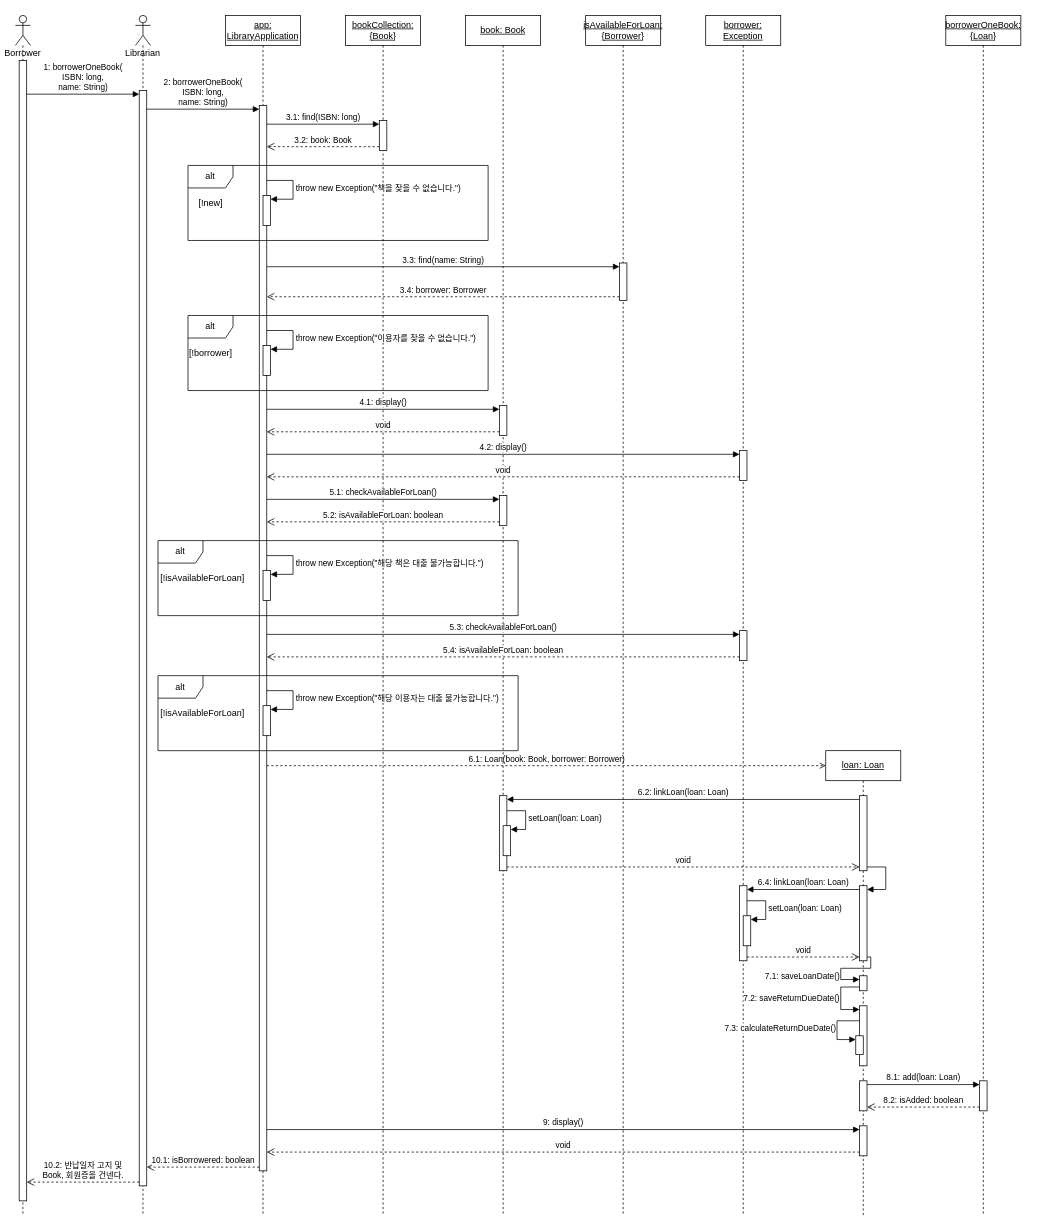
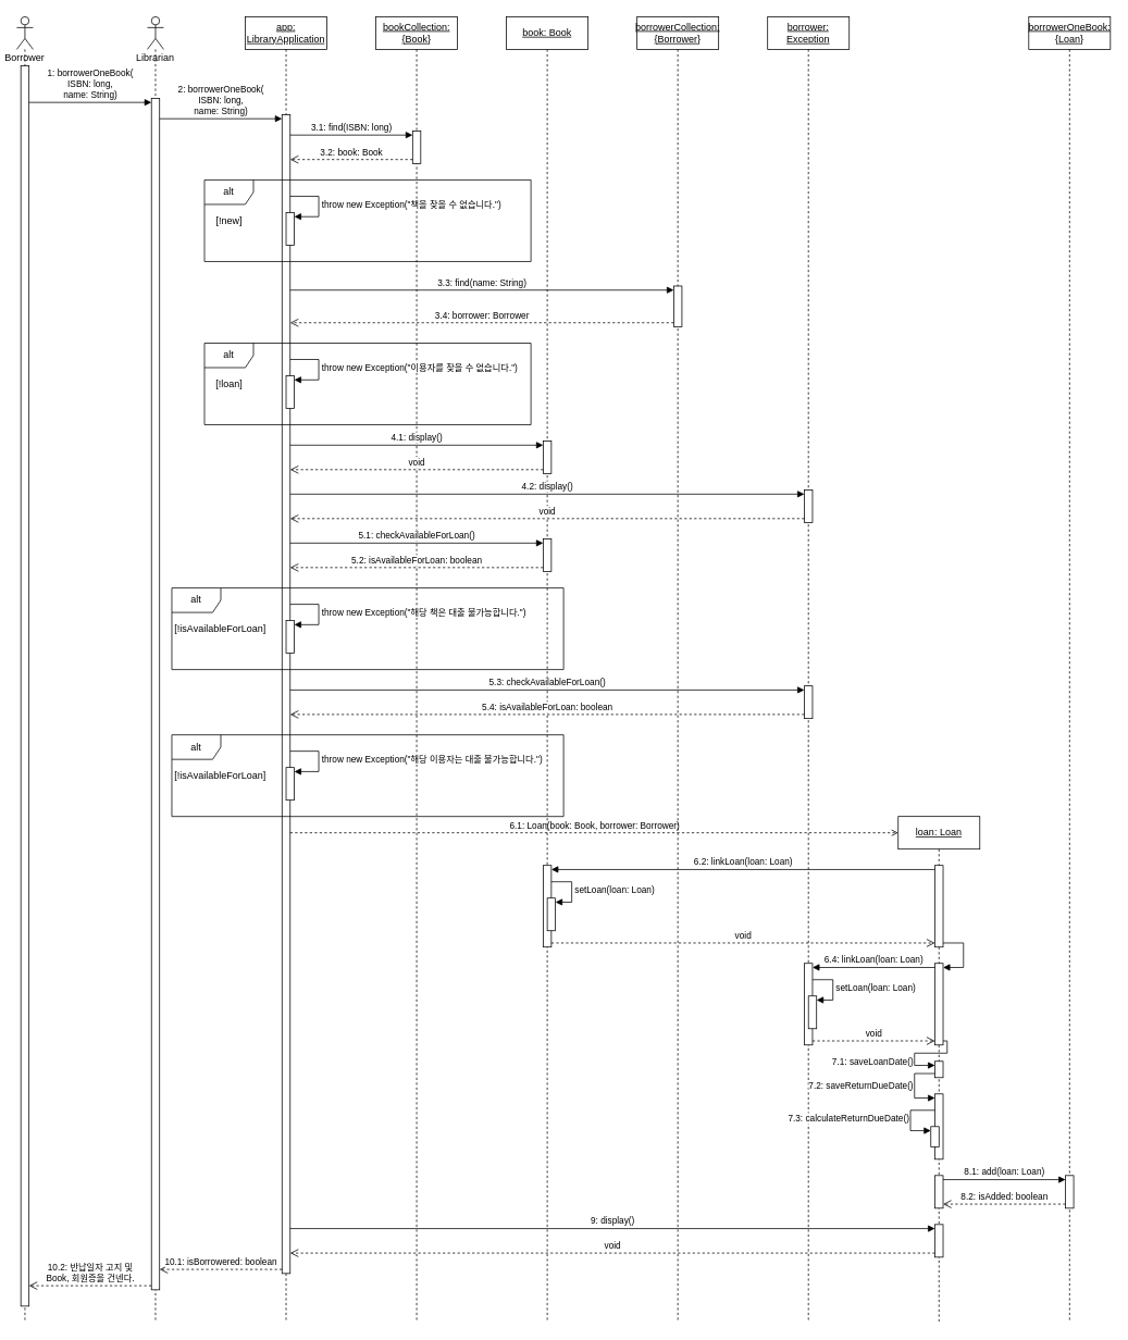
- <mxCell id="20" value="&lt;u&gt;isAvailableForLoan: {Borrower}&lt;/u&gt;" style="shape=umlLifeline;perimeter=lifelinePerimeter;whiteSpace=wrap;html=1;container=1;dropTarget=0;collapsible=0;recursiveResize=0;outlineConnect=0;portConstraint=eastwest;newEdgeStyle={&quot;curved&quot;:0,&quot;rounded&quot;:0};" vertex="1" parent="1"><mxGeometry x="780" y="20" width="100" height="1600" as="geometry" /></mxCell>
+ <mxCell id="20" value="&lt;u&gt;borrowerCollection: {Borrower}&lt;/u&gt;" style="shape=umlLifeline;perimeter=lifelinePerimeter;whiteSpace=wrap;html=1;container=1;dropTarget=0;collapsible=0;recursiveResize=0;outlineConnect=0;portConstraint=eastwest;newEdgeStyle={&quot;curved&quot;:0,&quot;rounded&quot;:0};" vertex="1" parent="1"><mxGeometry x="780" y="20" width="100" height="1600" as="geometry" /></mxCell>
- <mxCell id="43" value="[!borrower]" style="text;html=1;align=center;verticalAlign=middle;resizable=0;points=[];autosize=1;strokeColor=none;fillColor=none;" vertex="1" parent="41"><mxGeometry x="-10" y="34.999" width="80" height="30" as="geometry" /></mxCell>
+ <mxCell id="43" value="[!loan]" style="text;html=1;align=center;verticalAlign=middle;resizable=0;points=[];autosize=1;strokeColor=none;fillColor=none;" vertex="1" parent="41"><mxGeometry x="-10" y="34.999" width="80" height="30" as="geometry" /></mxCell>
